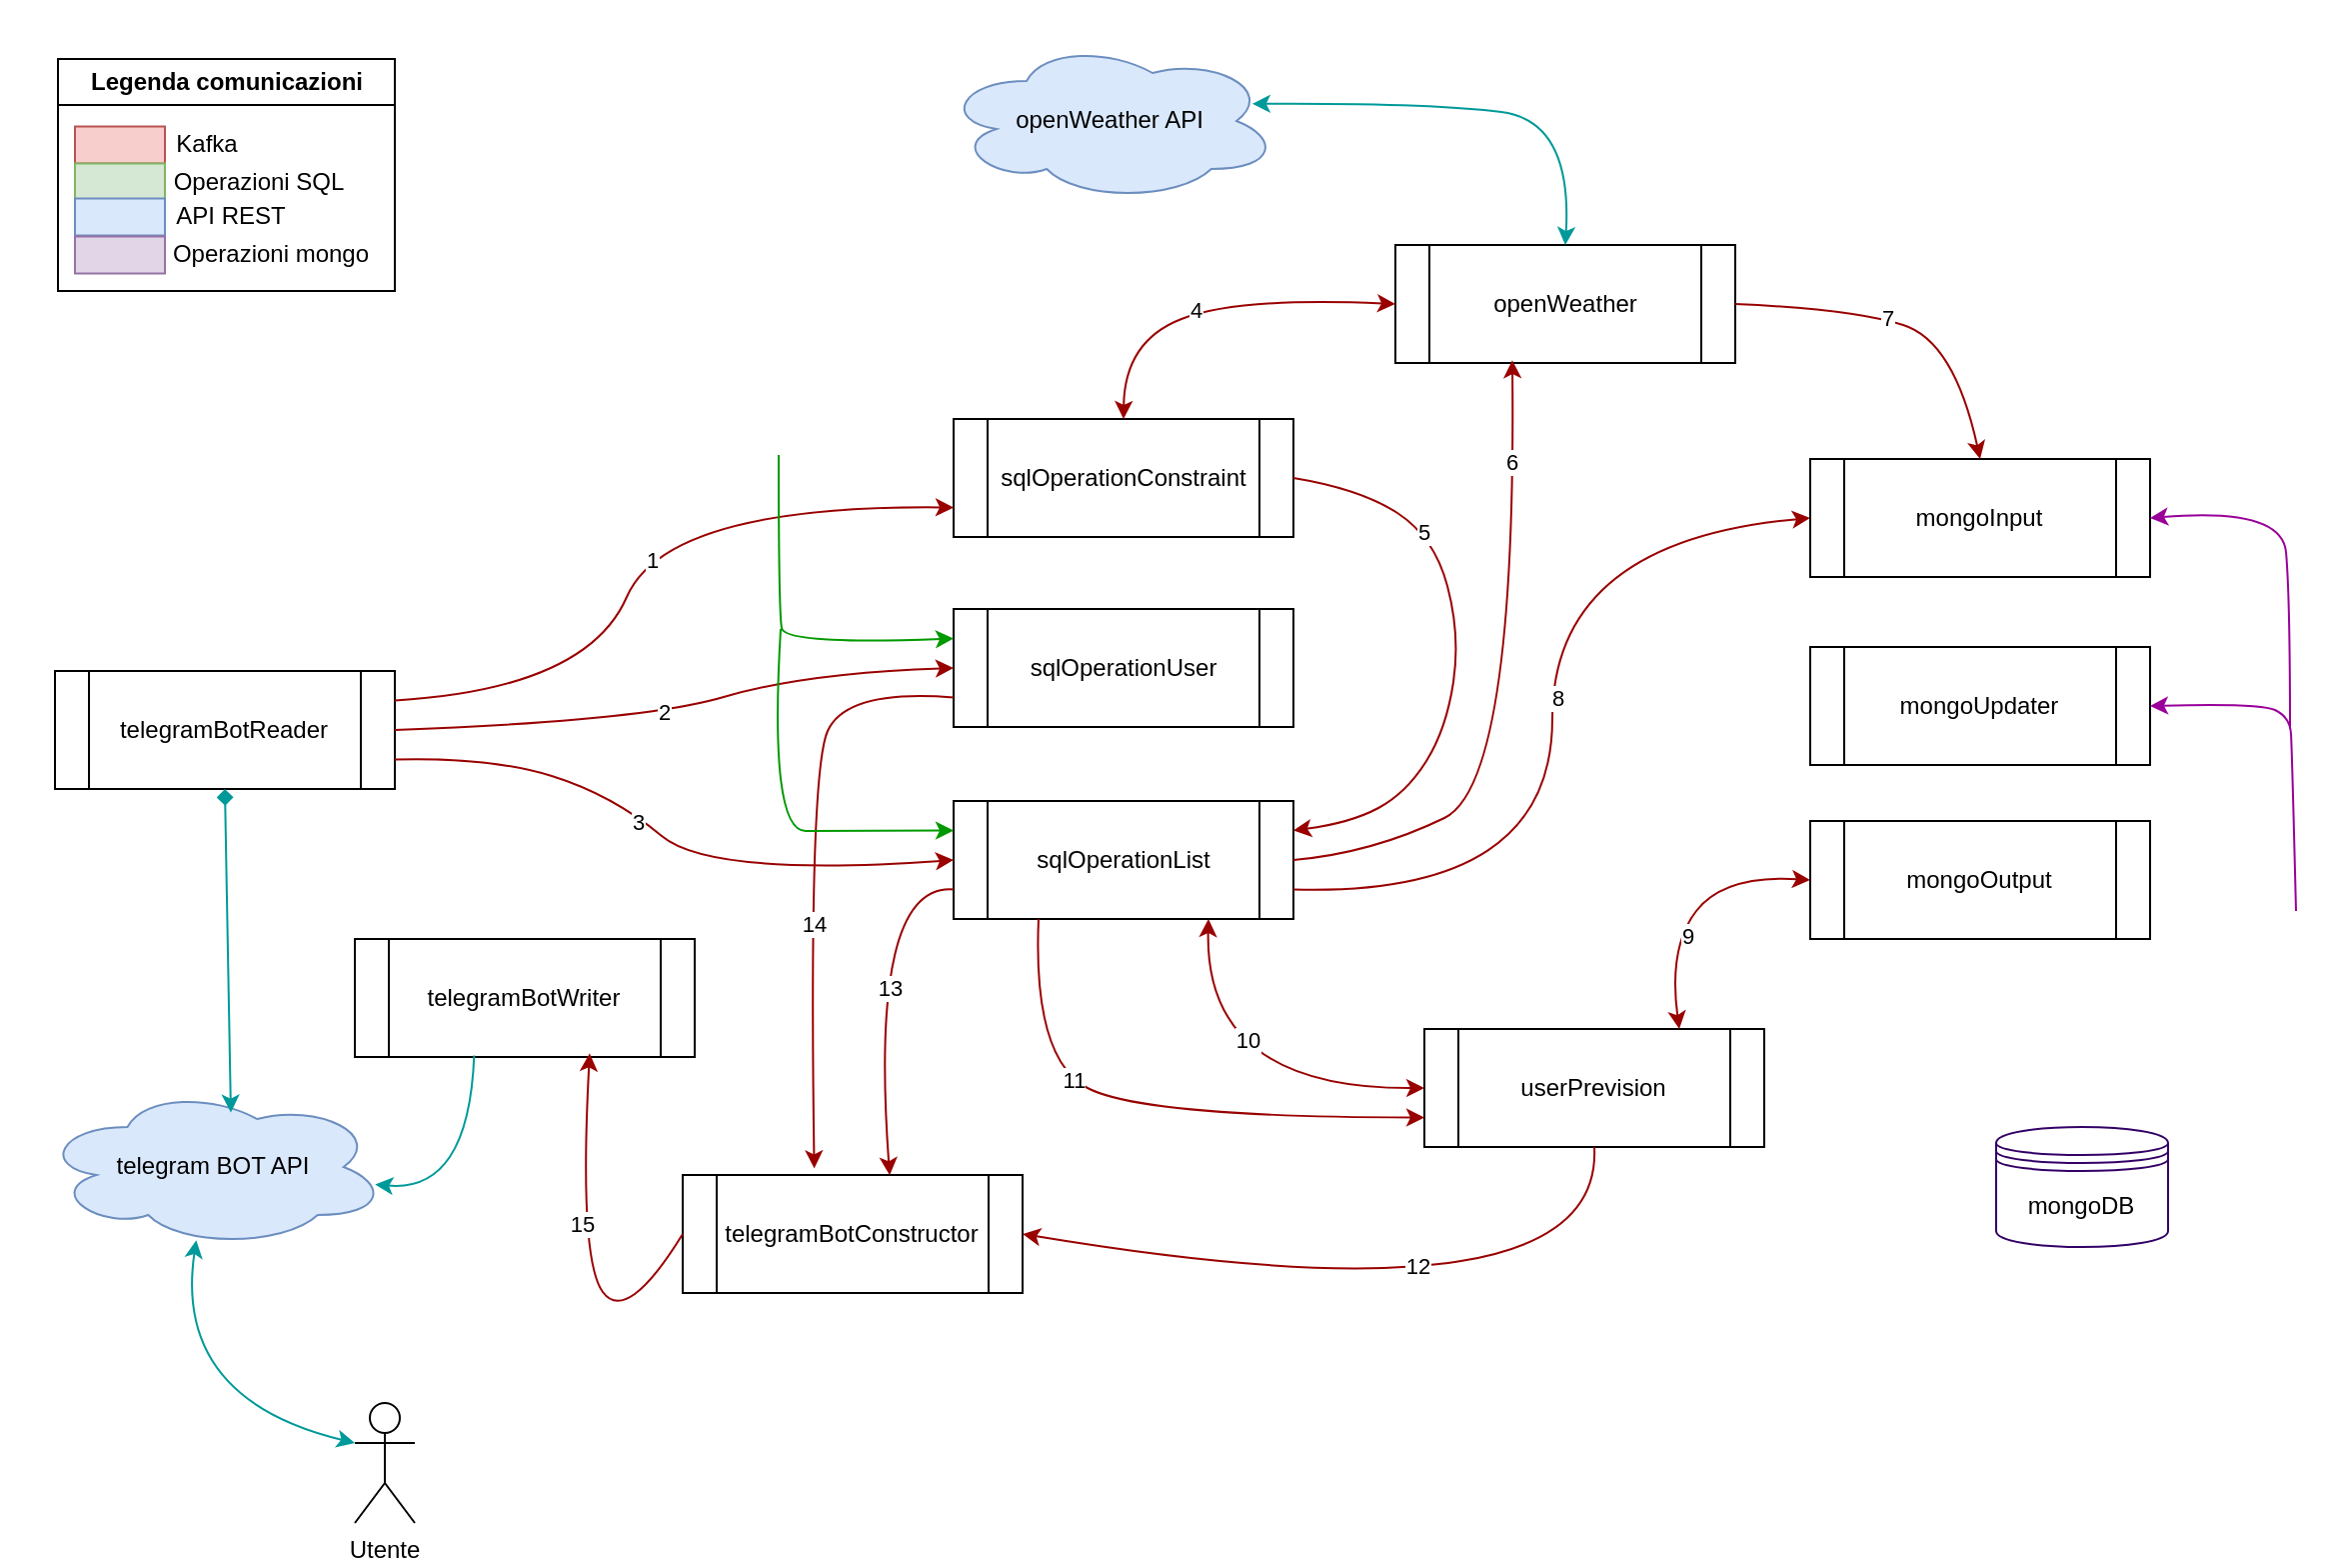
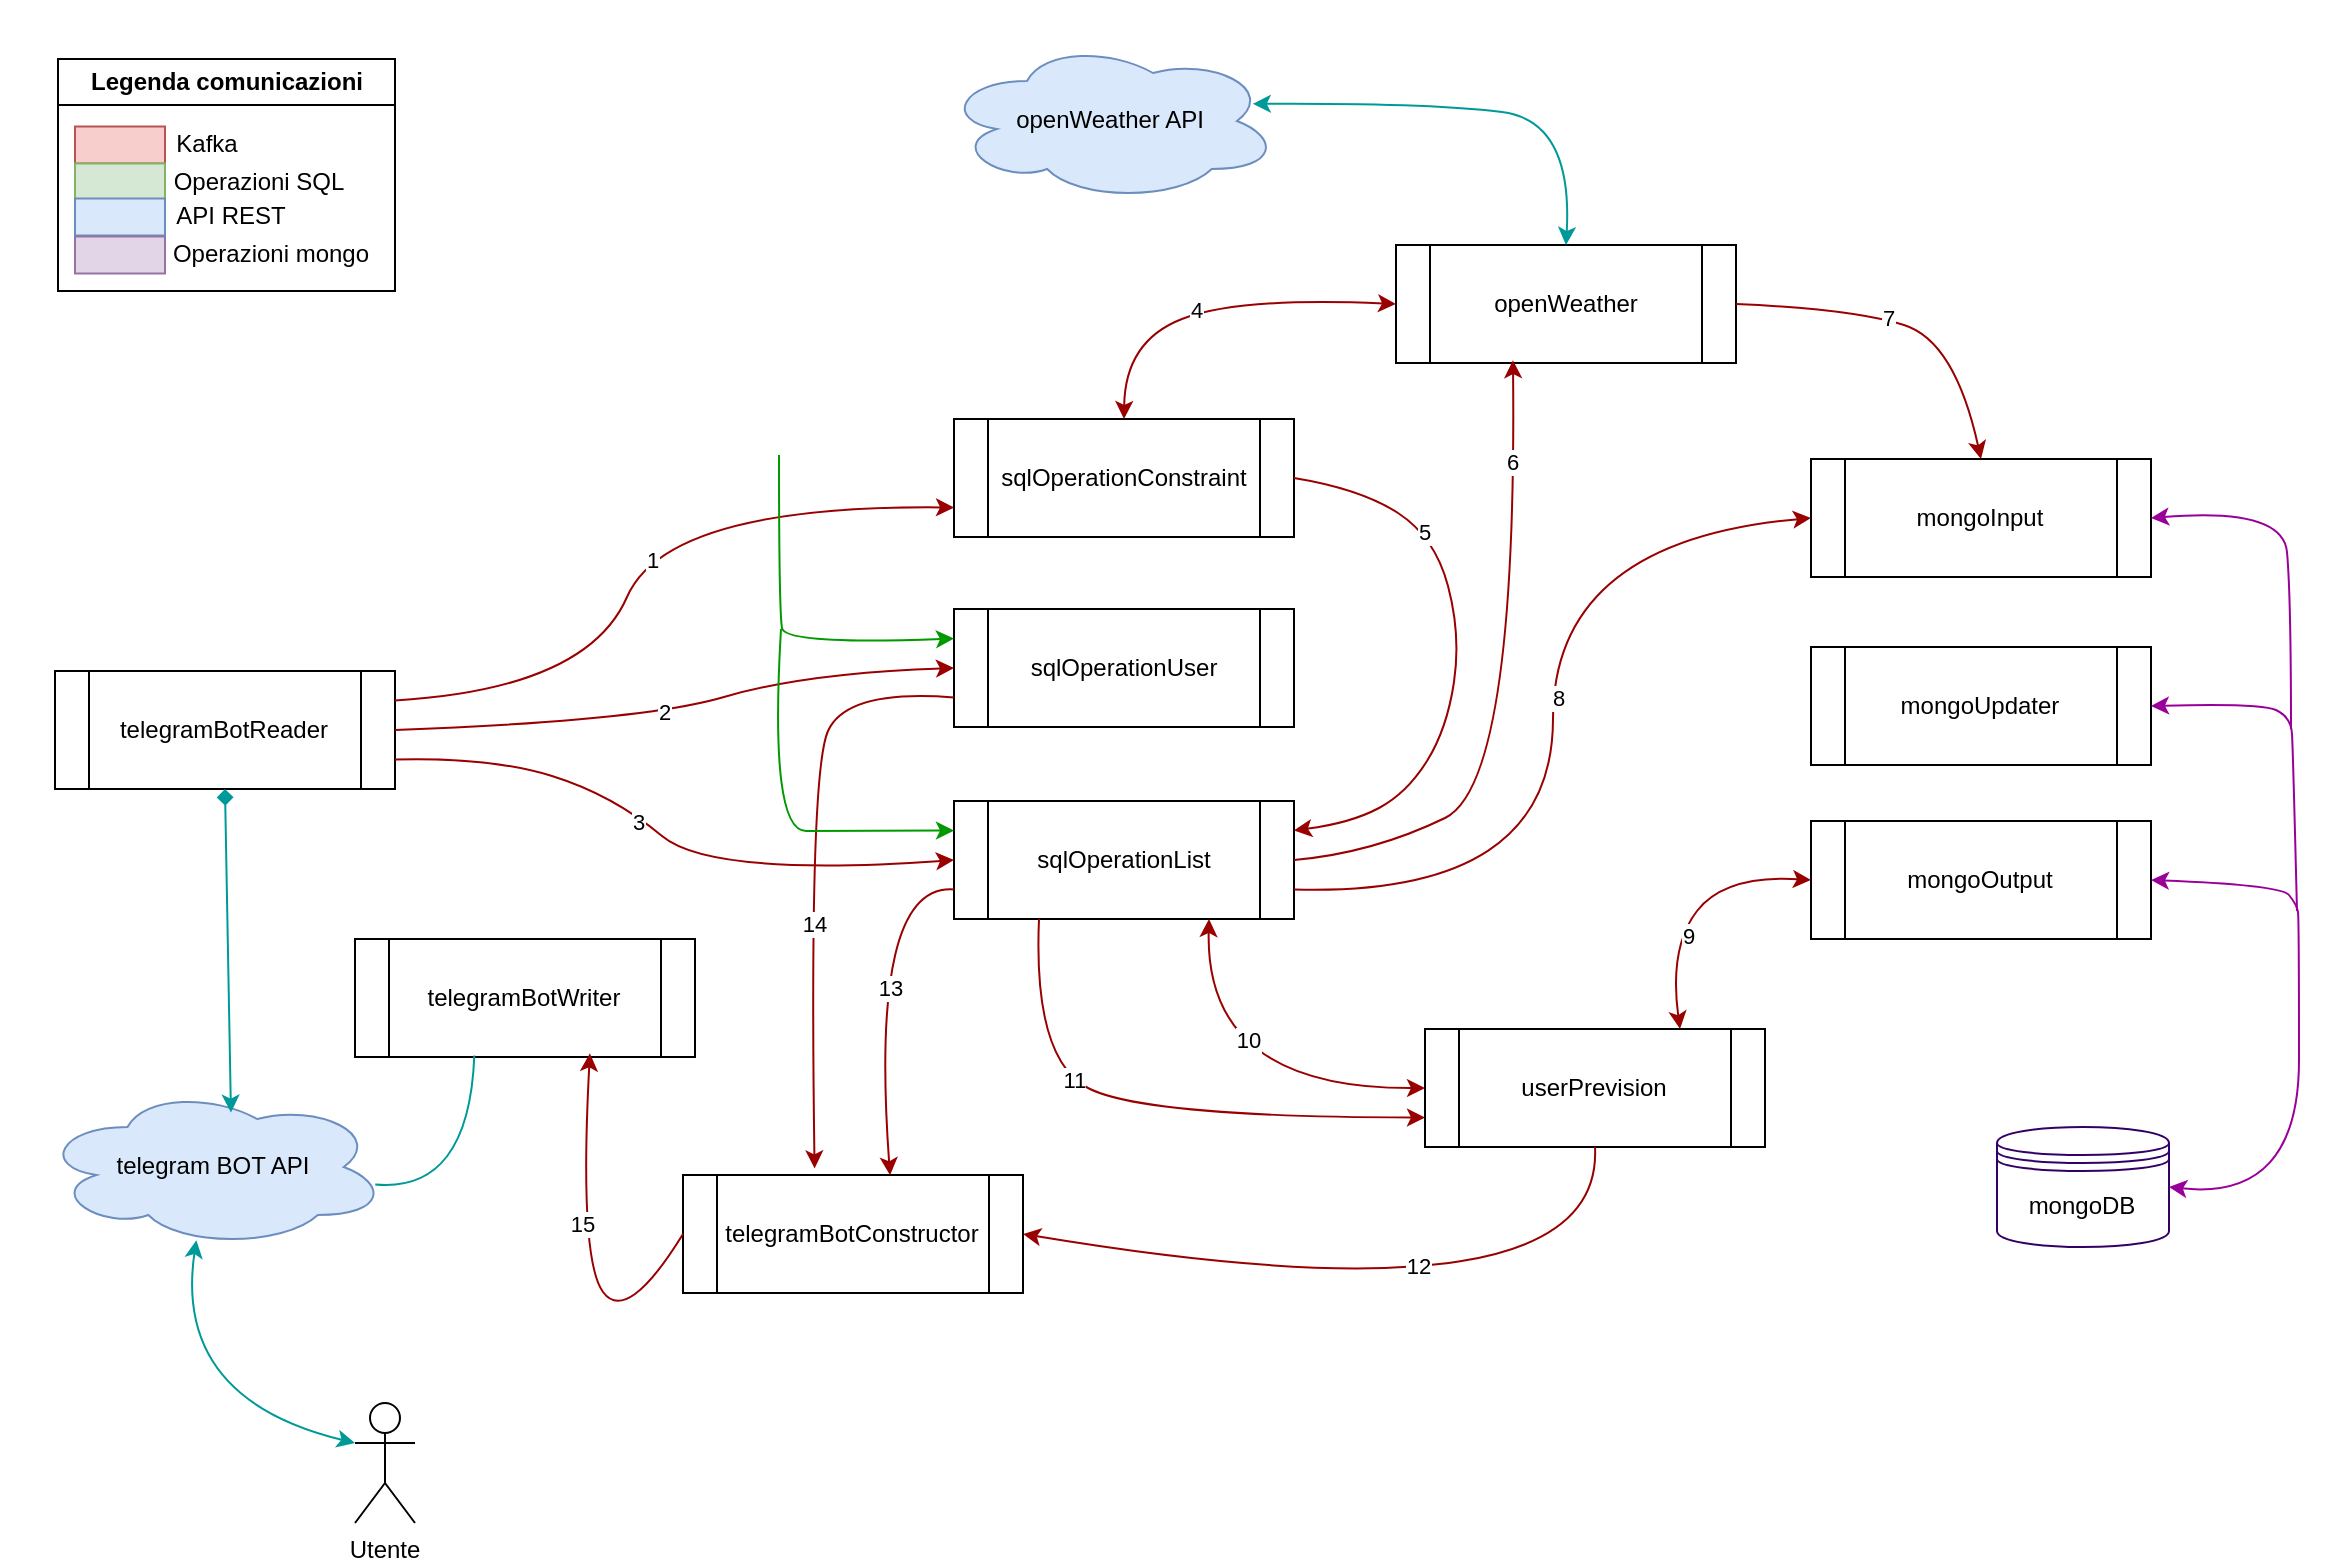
+ <mxCell id="50" value="" style="curved=1;endArrow=classic;html=1;rounded=0;exitX=1;exitY=0.5;exitDx=0;exitDy=0;entryX=1;entryY=0.5;entryDx=0;entryDy=0;startArrow=classic;startFill=1;strokeColor=#990099;" parent="1" source="9" target="4" edge="1"><mxGeometry width="50" height="50" relative="1" as="geometry"><mxPoint x="1083" y="438" as="sourcePoint" /><mxPoint x="1106" y="567" as="targetPoint" /><Array as="points"><mxPoint x="1140" y="442" /><mxPoint x="1148" y="452" /><mxPoint x="1149" y="459" /><mxPoint x="1149" y="600" /></Array></mxGeometry></mxCell>
- <mxCell id="45" value="" style="curved=1;endArrow=classic;html=1;rounded=0;entryX=0.966;entryY=0.609;entryDx=0;entryDy=0;entryPerimeter=0;exitX=0.351;exitY=0.988;exitDx=0;exitDy=0;exitPerimeter=0;strokeColor=#009999;" parent="1" source="13" target="3" edge="1"><mxGeometry width="50" height="50" relative="1" as="geometry"><mxPoint x="197" y="663" as="sourcePoint" /><mxPoint x="247" y="613" as="targetPoint" /><Array as="points"><mxPoint x="234" y="596" /></Array></mxGeometry></mxCell>
+ <mxCell id="45" value="" style="curved=1;endArrow=none;html=1;rounded=0;entryX=0.966;entryY=0.609;entryDx=0;entryDy=0;entryPerimeter=0;exitX=0.351;exitY=0.988;exitDx=0;exitDy=0;exitPerimeter=0;strokeColor=#009999;" parent="1" source="13" target="3" edge="1"><mxGeometry width="50" height="50" relative="1" as="geometry"><mxPoint x="197" y="663" as="sourcePoint" /><mxPoint x="247" y="613" as="targetPoint" /><Array as="points"><mxPoint x="234" y="596" /></Array></mxGeometry></mxCell>
